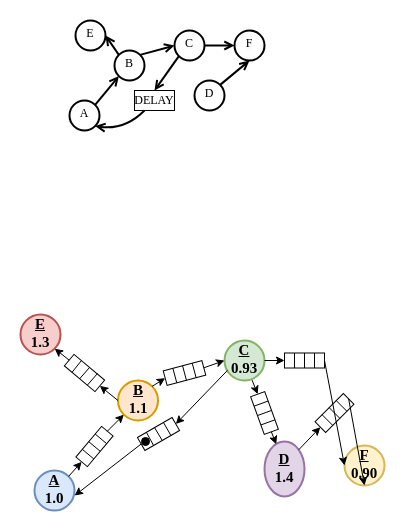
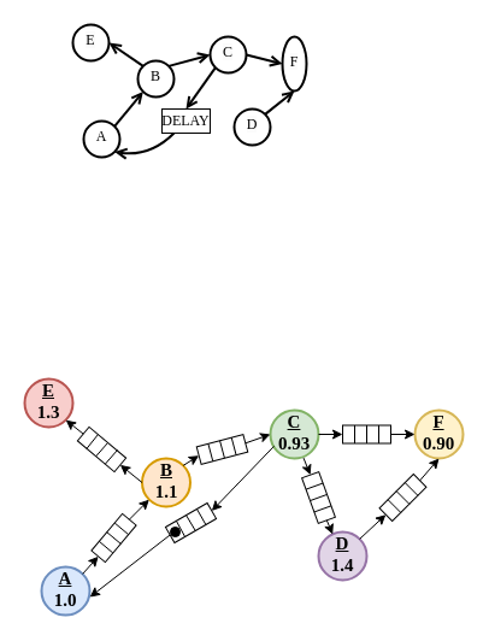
- <mxCell id="5" value="&lt;span style=&quot;color: rgb(0, 0, 0); font-family: &amp;quot;Times New Roman&amp;quot;; font-size: 12px; font-style: normal; font-variant-ligatures: normal; font-variant-caps: normal; font-weight: 400; letter-spacing: normal; orphans: 2; text-align: center; text-indent: 0px; text-transform: none; widows: 2; word-spacing: 0px; -webkit-text-stroke-width: 0px; background-color: rgb(251, 251, 251); text-decoration-thickness: initial; text-decoration-style: initial; text-decoration-color: initial; float: none; display: inline !important;&quot;&gt;E&lt;/span&gt;" style="ellipse;whiteSpace=wrap;html=1;strokeWidth=2;align=center;verticalAlign=middle;spacing=0;spacingTop=-4;" parent="1" vertex="1"><mxGeometry x="75" y="20" width="30" height="30" as="geometry" /></mxCell>
+ <mxCell id="5" value="&lt;span style=&quot;color: rgb(0, 0, 0); font-family: &amp;quot;Times New Roman&amp;quot;; font-size: 12px; font-style: normal; font-variant-ligatures: normal; font-variant-caps: normal; font-weight: 400; letter-spacing: normal; orphans: 2; text-align: center; text-indent: 0px; text-transform: none; widows: 2; word-spacing: 0px; -webkit-text-stroke-width: 0px; background-color: rgb(251, 251, 251); text-decoration-thickness: initial; text-decoration-style: initial; text-decoration-color: initial; float: none; display: inline !important;&quot;&gt;E&lt;/span&gt;" style="ellipse;whiteSpace=wrap;html=1;strokeWidth=2;align=center;verticalAlign=middle;spacing=0;spacingTop=-4;" parent="1" vertex="1"><mxGeometry x="60" y="20" width="30" height="30" as="geometry" /></mxCell>
- <mxCell id="72" value="&lt;span style=&quot;color: rgb(0, 0, 0); font-family: &amp;quot;Times New Roman&amp;quot;; font-size: 12px; font-style: normal; font-variant-ligatures: normal; font-variant-caps: normal; font-weight: 400; letter-spacing: normal; orphans: 2; text-align: center; text-indent: 0px; text-transform: none; widows: 2; word-spacing: 0px; -webkit-text-stroke-width: 0px; background-color: rgb(251, 251, 251); text-decoration-thickness: initial; text-decoration-style: initial; text-decoration-color: initial; float: none; display: inline !important;&quot;&gt;F&lt;/span&gt;" style="ellipse;whiteSpace=wrap;html=1;strokeWidth=2;align=center;verticalAlign=middle;spacing=0;spacingTop=-4;" parent="1" vertex="1"><mxGeometry x="234" y="30" width="30" height="30" as="geometry" /></mxCell>
+ <mxCell id="72" value="&lt;span style=&quot;color: rgb(0, 0, 0); font-family: &amp;quot;Times New Roman&amp;quot;; font-size: 12px; font-style: normal; font-variant-ligatures: normal; font-variant-caps: normal; font-weight: 400; letter-spacing: normal; orphans: 2; text-align: center; text-indent: 0px; text-transform: none; widows: 2; word-spacing: 0px; -webkit-text-stroke-width: 0px; background-color: rgb(251, 251, 251); text-decoration-thickness: initial; text-decoration-style: initial; text-decoration-color: initial; float: none; display: inline !important;&quot;&gt;F&lt;/span&gt;" style="ellipse;whiteSpace=wrap;html=1;strokeWidth=2;align=center;verticalAlign=middle;spacing=0;spacingTop=-4;" parent="1" vertex="1"><mxGeometry x="234" y="30" width="20" height="45" as="geometry" /></mxCell>
- <mxCell id="6" value="&lt;span style=&quot;color: rgb(0, 0, 0); font-family: &amp;quot;Times New Roman&amp;quot;; font-size: 12px; font-style: normal; font-variant-ligatures: normal; font-variant-caps: normal; font-weight: 400; letter-spacing: normal; orphans: 2; text-align: center; text-indent: 0px; text-transform: none; widows: 2; word-spacing: 0px; -webkit-text-stroke-width: 0px; background-color: rgb(251, 251, 251); text-decoration-thickness: initial; text-decoration-style: initial; text-decoration-color: initial; float: none; display: inline !important;&quot;&gt;D&lt;/span&gt;" style="ellipse;whiteSpace=wrap;html=1;strokeWidth=2;align=center;verticalAlign=middle;spacing=0;spacingTop=-4;" parent="1" vertex="1"><mxGeometry x="194" y="80" width="30" height="30" as="geometry" /></mxCell>
+ <mxCell id="6" value="&lt;span style=&quot;color: rgb(0, 0, 0); font-family: &amp;quot;Times New Roman&amp;quot;; font-size: 12px; font-style: normal; font-variant-ligatures: normal; font-variant-caps: normal; font-weight: 400; letter-spacing: normal; orphans: 2; text-align: center; text-indent: 0px; text-transform: none; widows: 2; word-spacing: 0px; -webkit-text-stroke-width: 0px; background-color: rgb(251, 251, 251); text-decoration-thickness: initial; text-decoration-style: initial; text-decoration-color: initial; float: none; display: inline !important;&quot;&gt;D&lt;/span&gt;" style="ellipse;whiteSpace=wrap;html=1;strokeWidth=2;align=center;verticalAlign=middle;spacing=0;spacingTop=-4;" parent="1" vertex="1"><mxGeometry x="194" y="90" width="30" height="30" as="geometry" /></mxCell>
- <mxCell id="59" value="&lt;font face=&quot;Times New Roman&quot;&gt;&lt;span style=&quot;font-size: 15px;&quot;&gt;&lt;b&gt;&lt;u&gt;F&lt;/u&gt;&lt;br&gt;0.90&lt;/b&gt;&lt;/span&gt;&lt;/font&gt;" style="ellipse;whiteSpace=wrap;html=1;fillColor=#fff2cc;strokeColor=#d6b656;strokeWidth=2;align=center;verticalAlign=middle;spacing=0;spacingTop=-4;" parent="1" vertex="1"><mxGeometry x="344" y="445" width="40" height="40" as="geometry" /></mxCell>
+ <mxCell id="59" value="&lt;font face=&quot;Times New Roman&quot;&gt;&lt;span style=&quot;font-size: 15px;&quot;&gt;&lt;b&gt;&lt;u&gt;F&lt;/u&gt;&lt;br&gt;0.90&lt;/b&gt;&lt;/span&gt;&lt;/font&gt;" style="ellipse;whiteSpace=wrap;html=1;fillColor=#fff2cc;strokeColor=#d6b656;strokeWidth=2;align=center;verticalAlign=middle;spacing=0;spacingTop=-4;" parent="1" vertex="1"><mxGeometry x="344" y="340" width="40" height="40" as="geometry" /></mxCell>
- <mxCell id="15" value="&lt;font size=&quot;1&quot; face=&quot;Times New Roman&quot;&gt;&lt;b style=&quot;font-size: 15px;&quot;&gt;&lt;u&gt;D&lt;/u&gt;&lt;br&gt;1.4&lt;/b&gt;&lt;/font&gt;" style="ellipse;whiteSpace=wrap;html=1;fillColor=#e1d5e7;strokeColor=#9673a6;strokeWidth=2;align=center;verticalAlign=middle;spacing=0;spacingTop=-4;" parent="1" vertex="1"><mxGeometry x="264" y="441" width="40" height="55" as="geometry" /></mxCell>
+ <mxCell id="15" value="&lt;font size=&quot;1&quot; face=&quot;Times New Roman&quot;&gt;&lt;b style=&quot;font-size: 15px;&quot;&gt;&lt;u&gt;D&lt;/u&gt;&lt;br&gt;1.4&lt;/b&gt;&lt;/font&gt;" style="ellipse;whiteSpace=wrap;html=1;fillColor=#e1d5e7;strokeColor=#9673a6;strokeWidth=2;align=center;verticalAlign=middle;spacing=0;spacingTop=-4;" parent="1" vertex="1"><mxGeometry x="264" y="441" width="40" height="40" as="geometry" /></mxCell>
